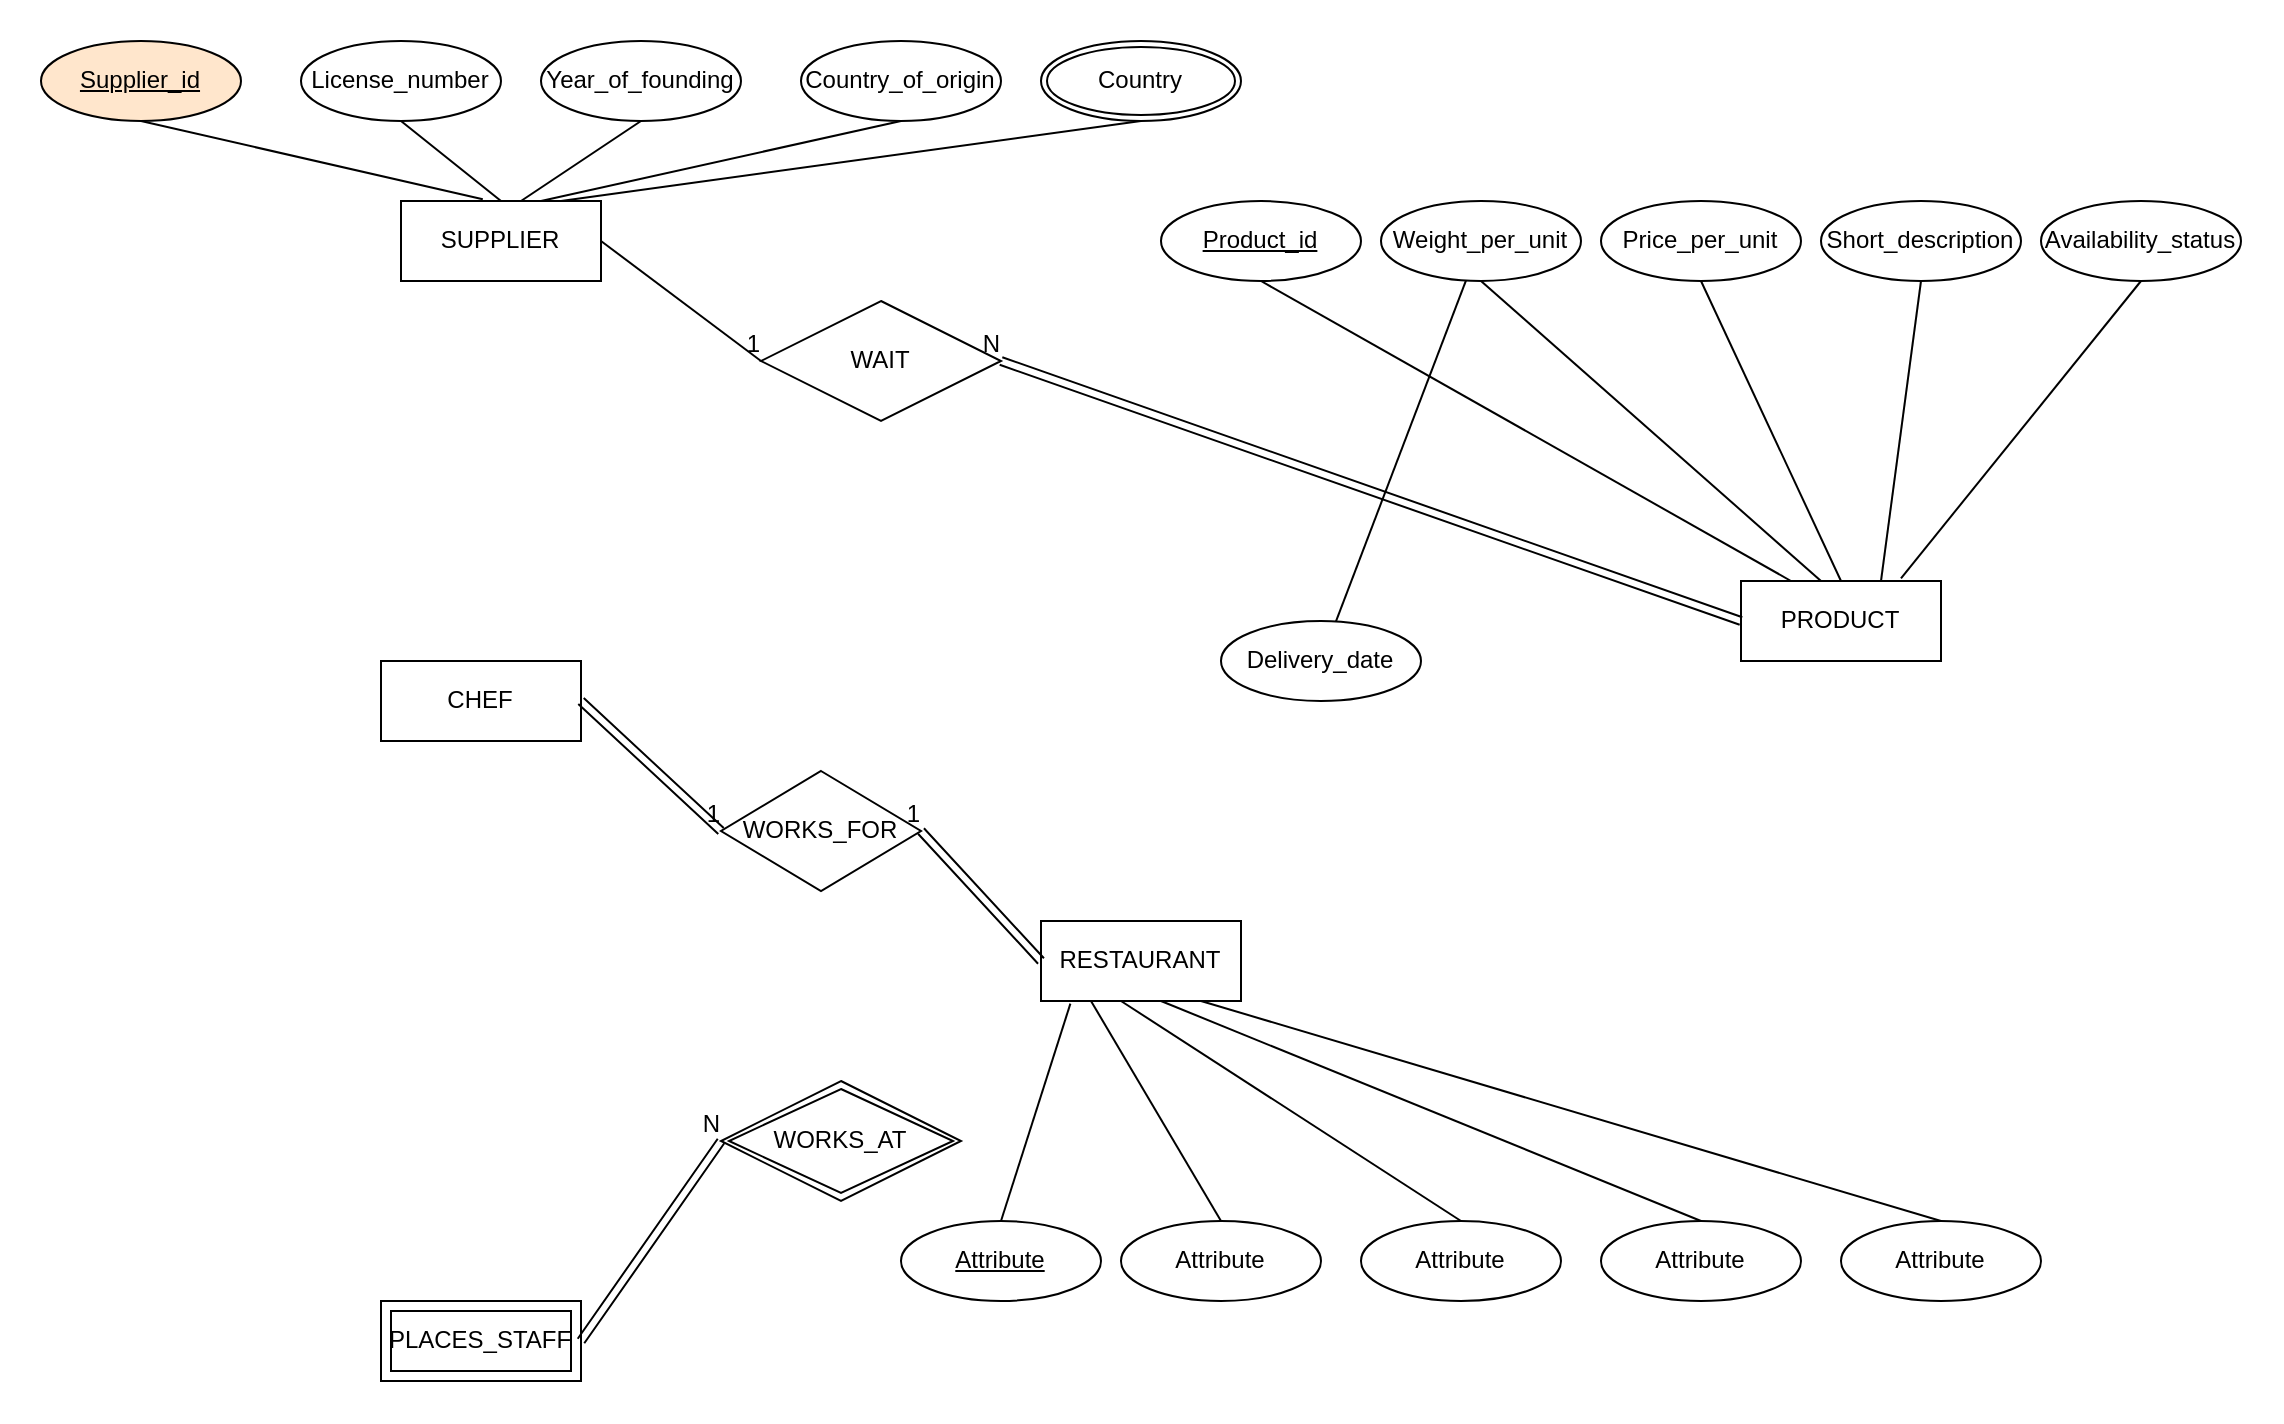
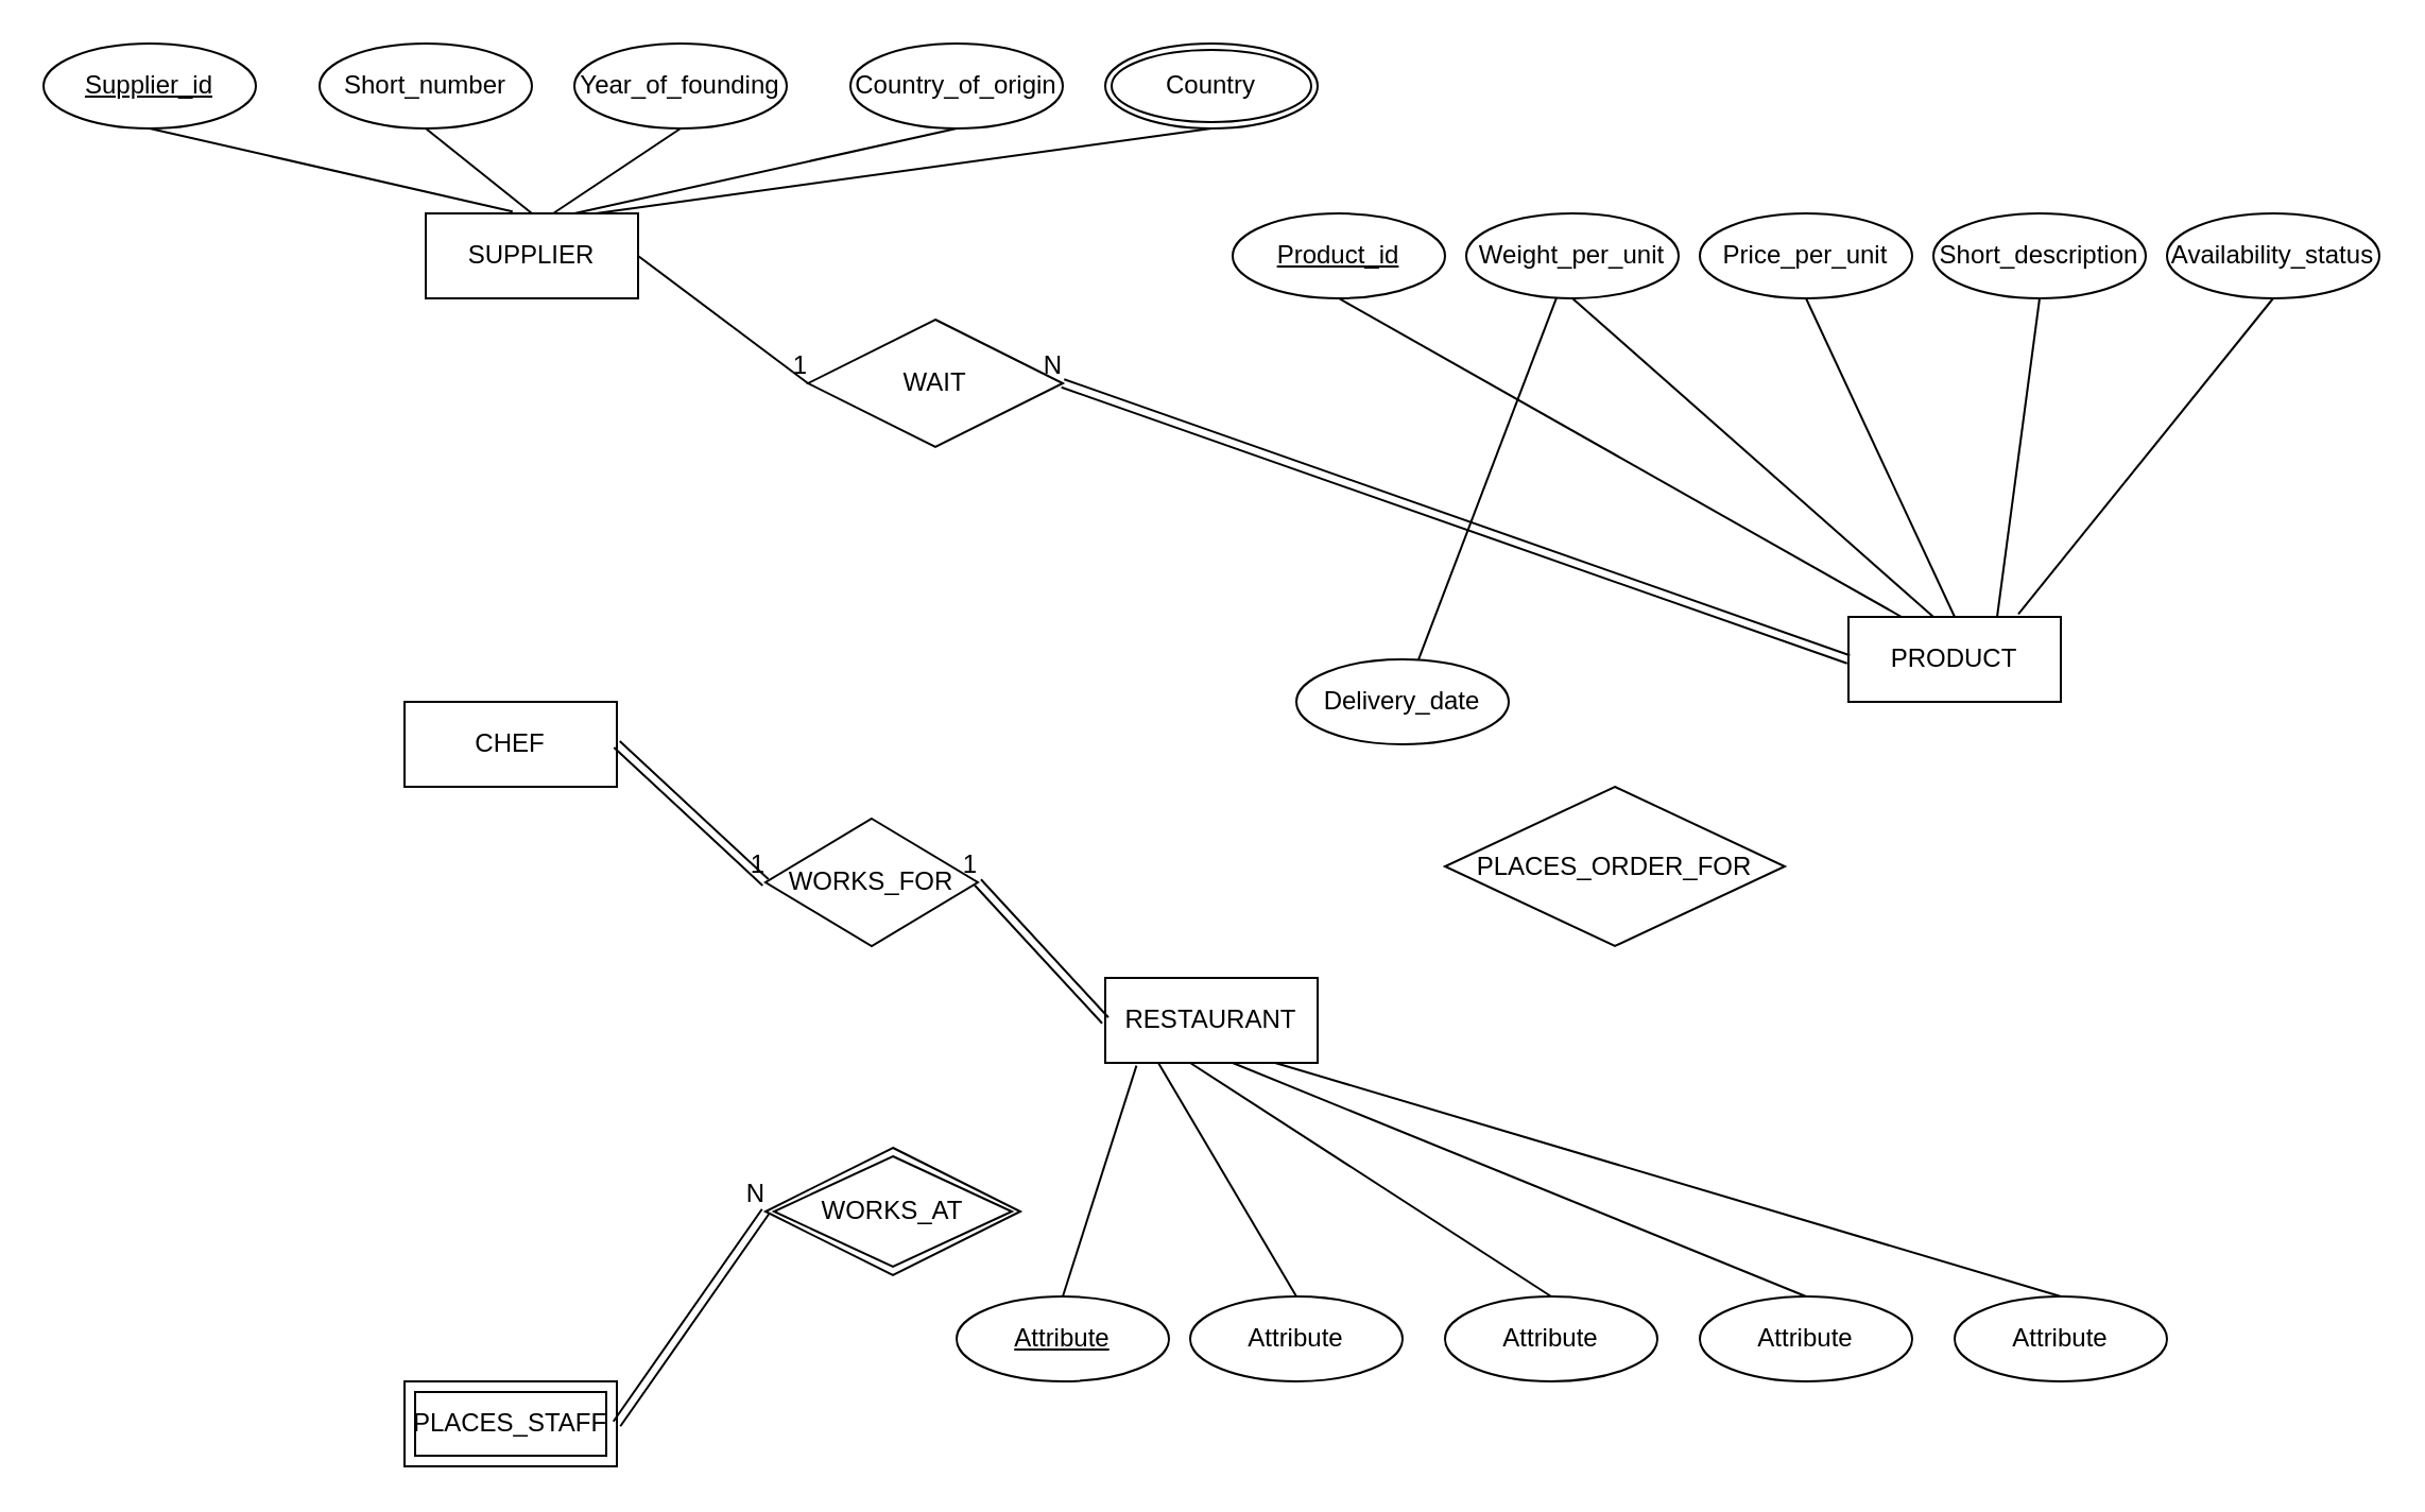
- <mxCell id="6" value="Supplier_id" style="ellipse;whiteSpace=wrap;html=1;align=center;fontStyle=4;fillColor=#ffe6cc;" vertex="1" parent="1"><mxGeometry y="20" width="100" height="40" as="geometry" x="20" /></mxCell>
+ <mxCell id="6" value="Supplier_id" style="ellipse;whiteSpace=wrap;html=1;align=center;fontStyle=4;" vertex="1" parent="1"><mxGeometry y="20" width="100" height="40" as="geometry" x="20" /></mxCell>
- <mxCell id="7" value="License_number" style="ellipse;whiteSpace=wrap;html=1;align=center;" vertex="1" parent="1"><mxGeometry x="150" y="20" width="100" height="40" as="geometry" /></mxCell>
+ <mxCell id="7" value="Short_number" style="ellipse;whiteSpace=wrap;html=1;align=center;" vertex="1" parent="1"><mxGeometry x="150" y="20" width="100" height="40" as="geometry" /></mxCell>
+ <mxCell id="30" value="PLACES_ORDER_FOR&lt;br&gt;" style="shape=rhombus;perimeter=rhombusPerimeter;whiteSpace=wrap;html=1;align=center;" vertex="1" parent="1"><mxGeometry x="680" y="370" width="160" height="75" as="geometry" /></mxCell>
